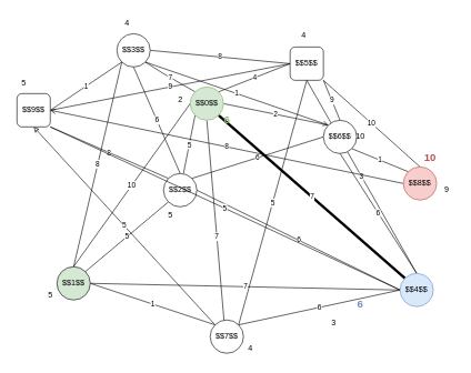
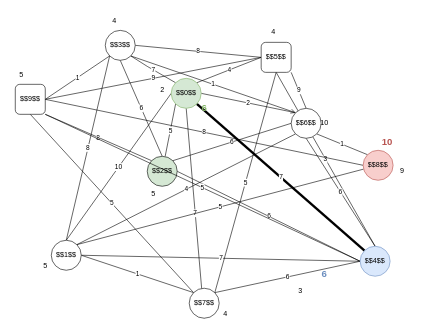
- <mxCell id="40" value="8" style="rounded=0;orthogonalLoop=1;jettySize=auto;html=1;exitX=0;exitY=0.5;exitDx=0;exitDy=0;entryX=1;entryY=0.5;entryDx=0;entryDy=0;endArrow=open;endFill=0;" parent="1" source="41" target="39" edge="1"><mxGeometry relative="1" as="geometry" /></mxCell>
+ <mxCell id="40" value="8" style="rounded=0;orthogonalLoop=1;jettySize=auto;html=1;exitX=0;exitY=0.5;exitDx=0;exitDy=0;entryX=1;entryY=0.5;entryDx=0;entryDy=0;endArrow=none;endFill=0;" parent="1" source="41" target="39" edge="1"><mxGeometry relative="1" as="geometry" /></mxCell>
- <mxCell id="31" value="10" style="rounded=0;orthogonalLoop=1;jettySize=auto;html=1;exitX=1;exitY=1;exitDx=0;exitDy=0;entryX=0.5;entryY=0;entryDx=0;entryDy=0;endArrow=none;endFill=0;" parent="1" source="33" target="41" edge="1"><mxGeometry relative="1" as="geometry" /></mxCell>
- <mxCell id="36" value="5" style="rounded=0;orthogonalLoop=1;jettySize=auto;html=1;exitX=0;exitY=0;exitDx=0;exitDy=0;entryX=0.5;entryY=1;entryDx=0;entryDy=0;endArrow=classic;endFill=0;" parent="1" source="37" target="39" edge="1"><mxGeometry relative="1" as="geometry" /></mxCell>
+ <mxCell id="36" value="5" style="rounded=0;orthogonalLoop=1;jettySize=auto;html=1;exitX=0;exitY=0;exitDx=0;exitDy=0;entryX=0.5;entryY=1;entryDx=0;entryDy=0;endArrow=none;endFill=0;" parent="1" source="37" target="39" edge="1"><mxGeometry relative="1" as="geometry" /></mxCell>
- <mxCell id="20" value="$$2$$" style="ellipse;whiteSpace=wrap;html=1;aspect=fixed;" parent="1" vertex="1"><mxGeometry x="245" y="260" width="50" height="50" as="geometry" /></mxCell>
+ <mxCell id="20" value="$$2$$" style="ellipse;whiteSpace=wrap;html=1;aspect=fixed;fillColor=#d5e8d4;" parent="1" vertex="1"><mxGeometry x="245" y="260" width="50" height="50" as="geometry" /></mxCell>
- <mxCell id="10" value="5" style="rounded=0;orthogonalLoop=1;jettySize=auto;html=1;entryX=0;entryY=1;entryDx=0;entryDy=0;endArrow=none;endFill=0;exitX=1;exitY=0;exitDx=0;exitDy=0;" parent="1" source="15" target="20" edge="1"><mxGeometry relative="1" as="geometry"><mxPoint x="92" y="407" as="sourcePoint" /></mxGeometry></mxCell>
+ <mxCell id="10" value="5" style="rounded=0;orthogonalLoop=1;jettySize=auto;html=1;endArrow=none;endFill=0;exitX=1;exitY=0;exitDx=0;exitDy=0;" parent="1" source="15" target="41" edge="1"><mxGeometry relative="1" as="geometry"><mxPoint x="92" y="407" as="sourcePoint" /></mxGeometry></mxCell>
+ <mxCell id="13" value="4" style="rounded=0;orthogonalLoop=1;jettySize=auto;html=1;exitX=1;exitY=0;exitDx=0;exitDy=0;entryX=0;entryY=1;entryDx=0;entryDy=0;endArrow=none;endFill=0;" parent="1" source="15" target="35" edge="1"><mxGeometry relative="1" as="geometry" /></mxCell>
- <mxCell id="15" value="$$1$$" style="ellipse;whiteSpace=wrap;html=1;aspect=fixed;fillColor=#d5e8d4;" parent="1" vertex="1"><mxGeometry x="85" y="400" width="50" height="50" as="geometry" /></mxCell>
+ <mxCell id="15" value="$$1$$" style="ellipse;whiteSpace=wrap;html=1;aspect=fixed;" parent="1" vertex="1"><mxGeometry x="85" y="400" width="50" height="50" as="geometry" /></mxCell>
